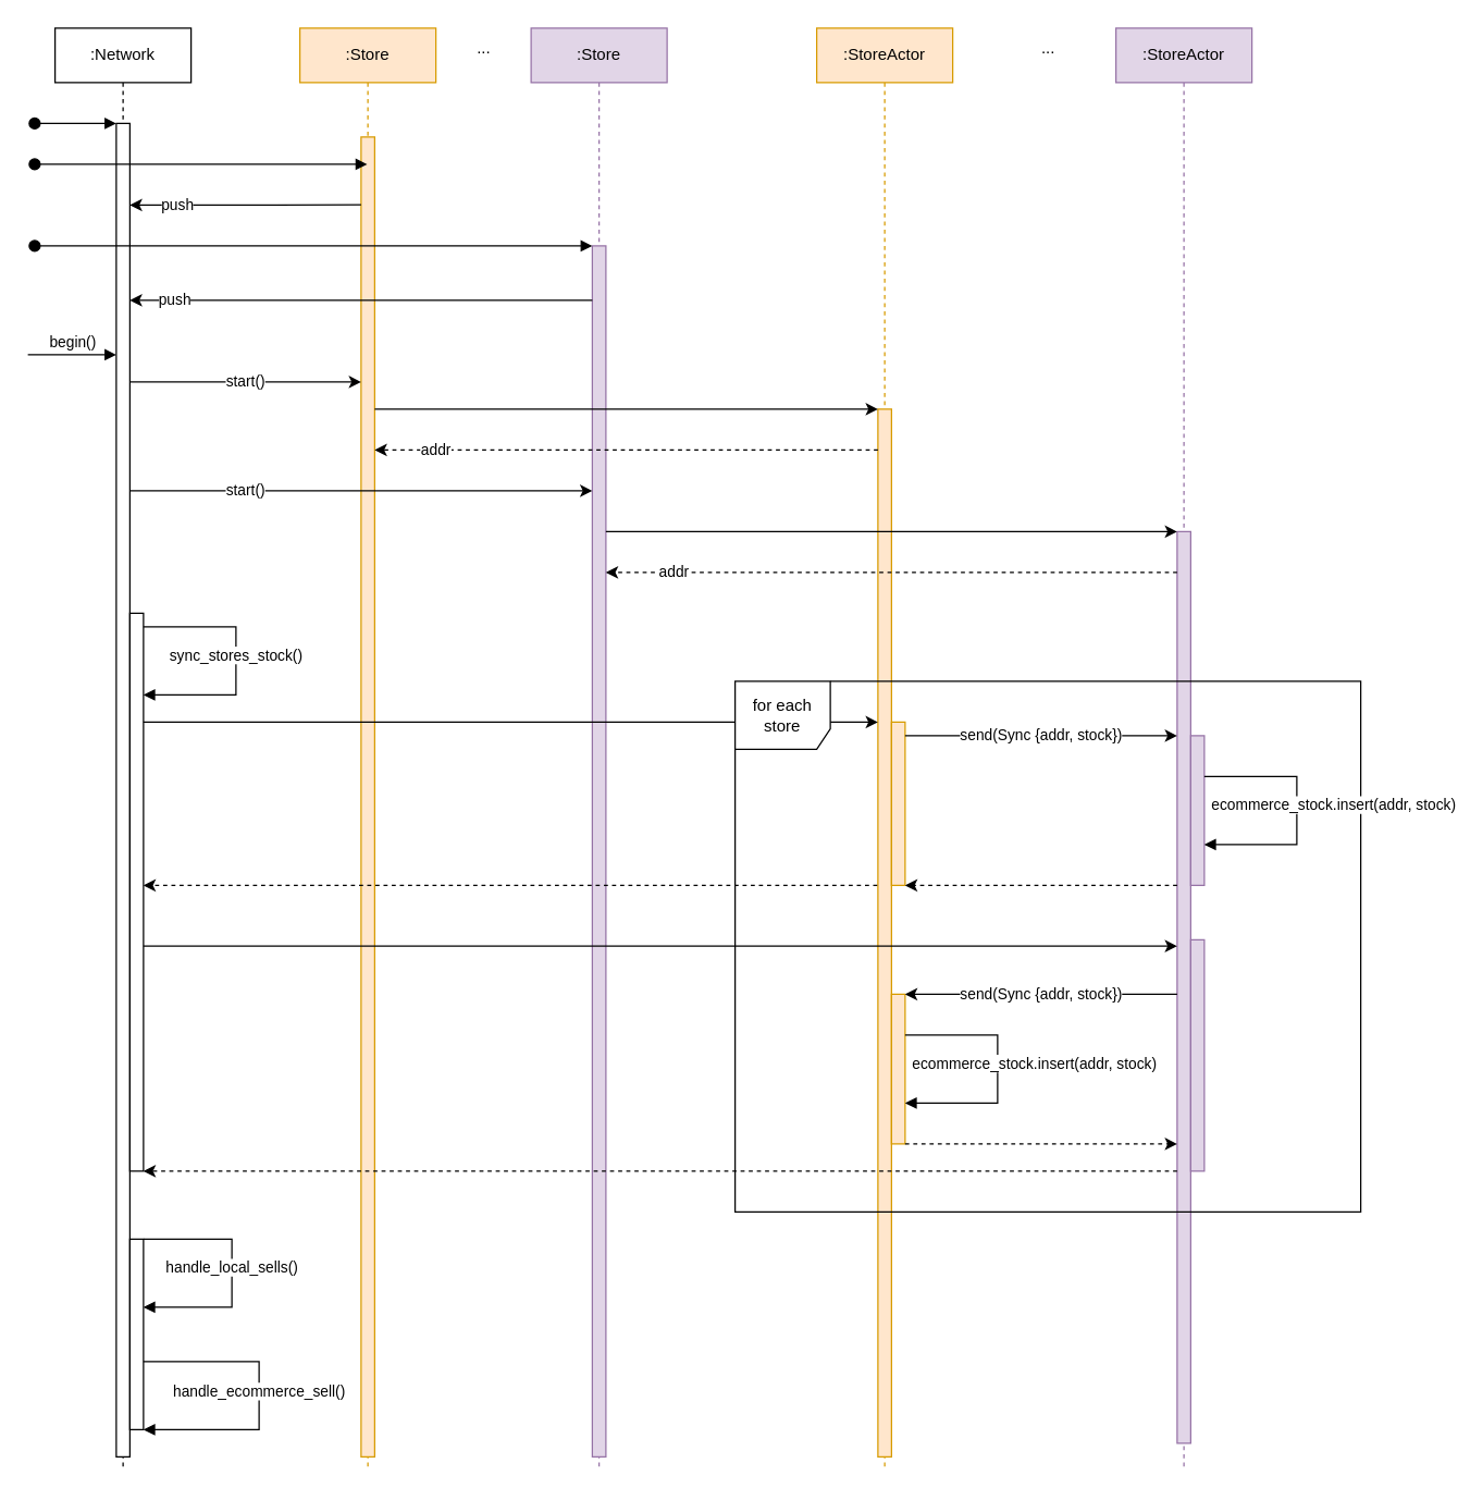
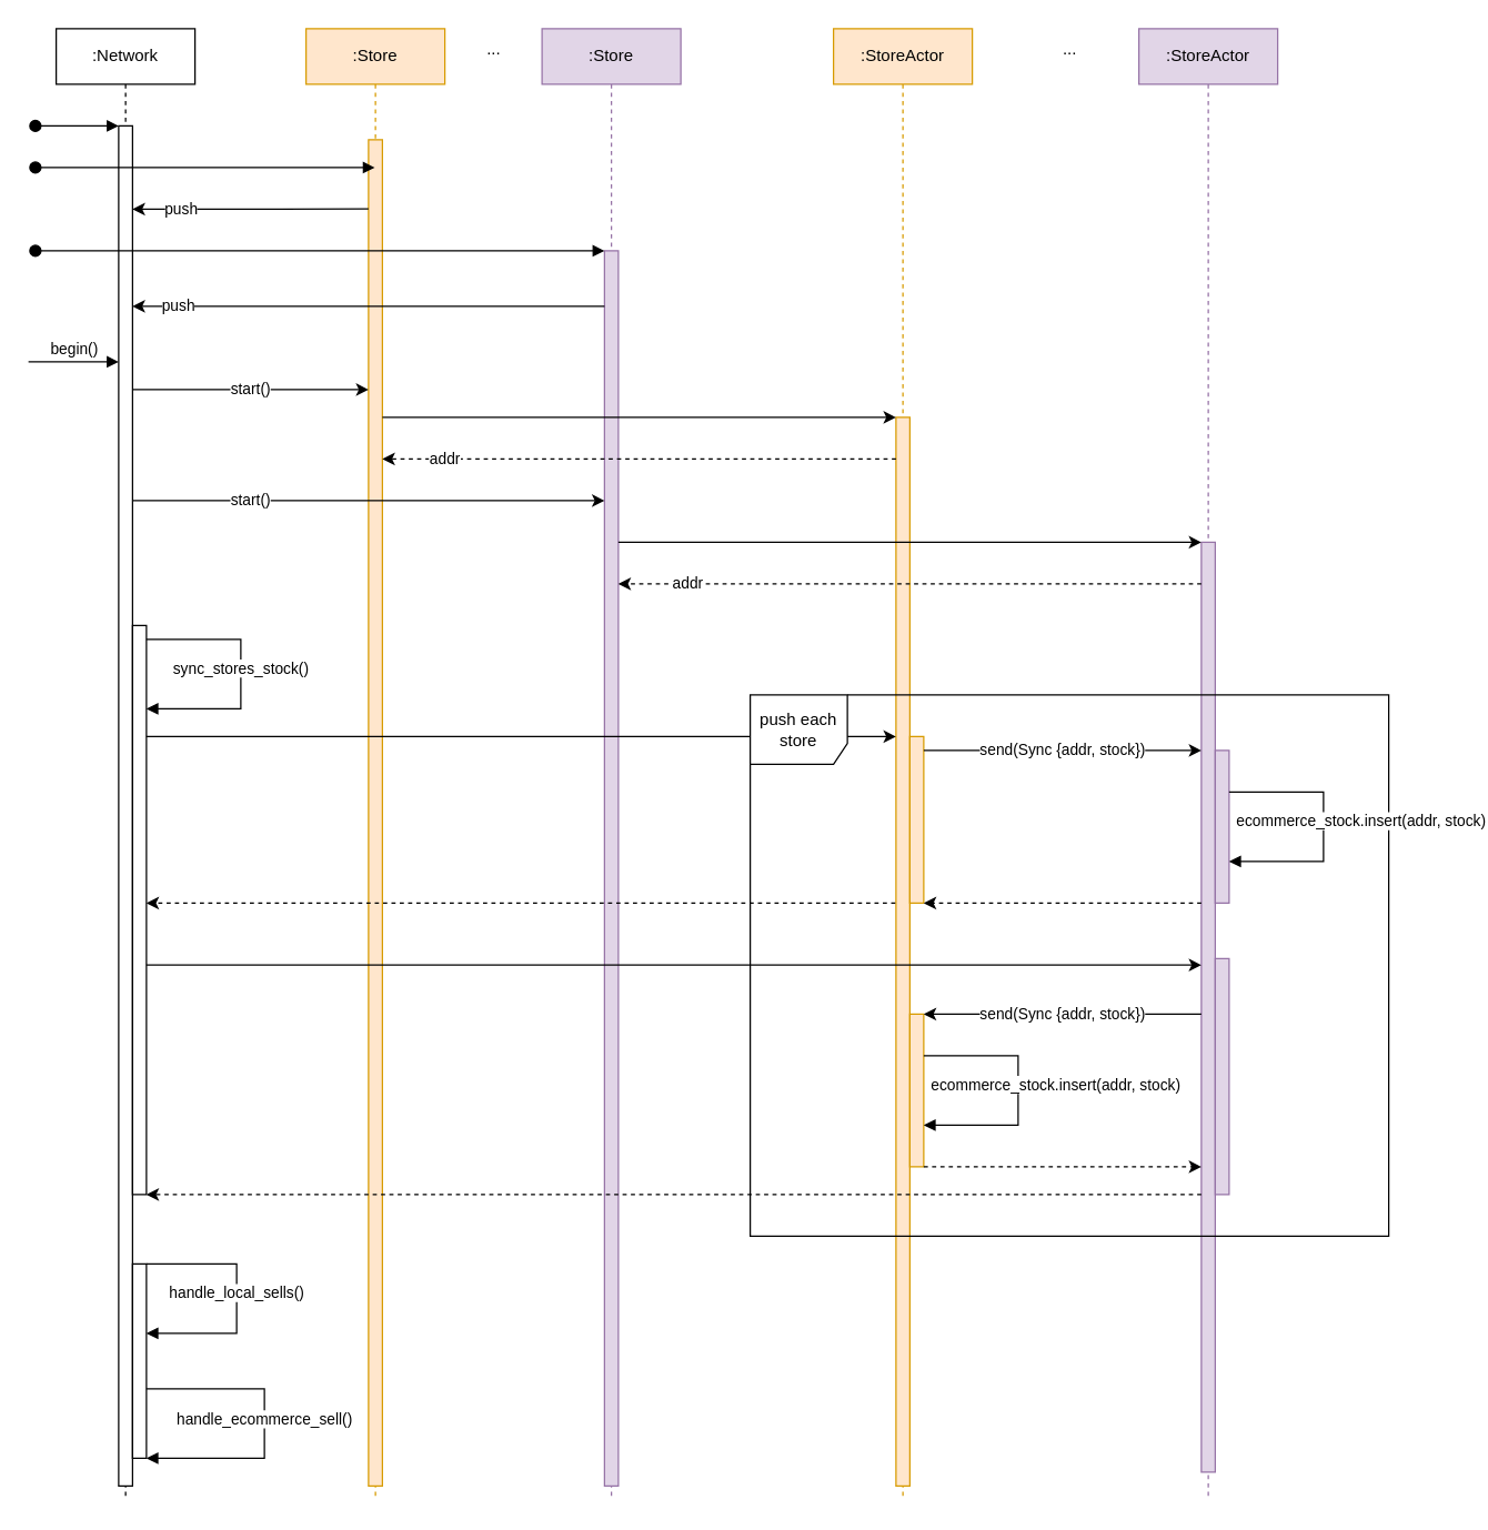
- <mxCell id="43" value="for each store" style="shape=umlFrame;whiteSpace=wrap;html=1;pointerEvents=0;width=70;height=50;" vertex="1" parent="1"><mxGeometry x="540" y="500" width="460" height="390" as="geometry" /></mxCell>
+ <mxCell id="43" value="push each store" style="shape=umlFrame;whiteSpace=wrap;html=1;pointerEvents=0;width=70;height=50;" vertex="1" parent="1"><mxGeometry x="540" y="500" width="460" height="390" as="geometry" /></mxCell>
